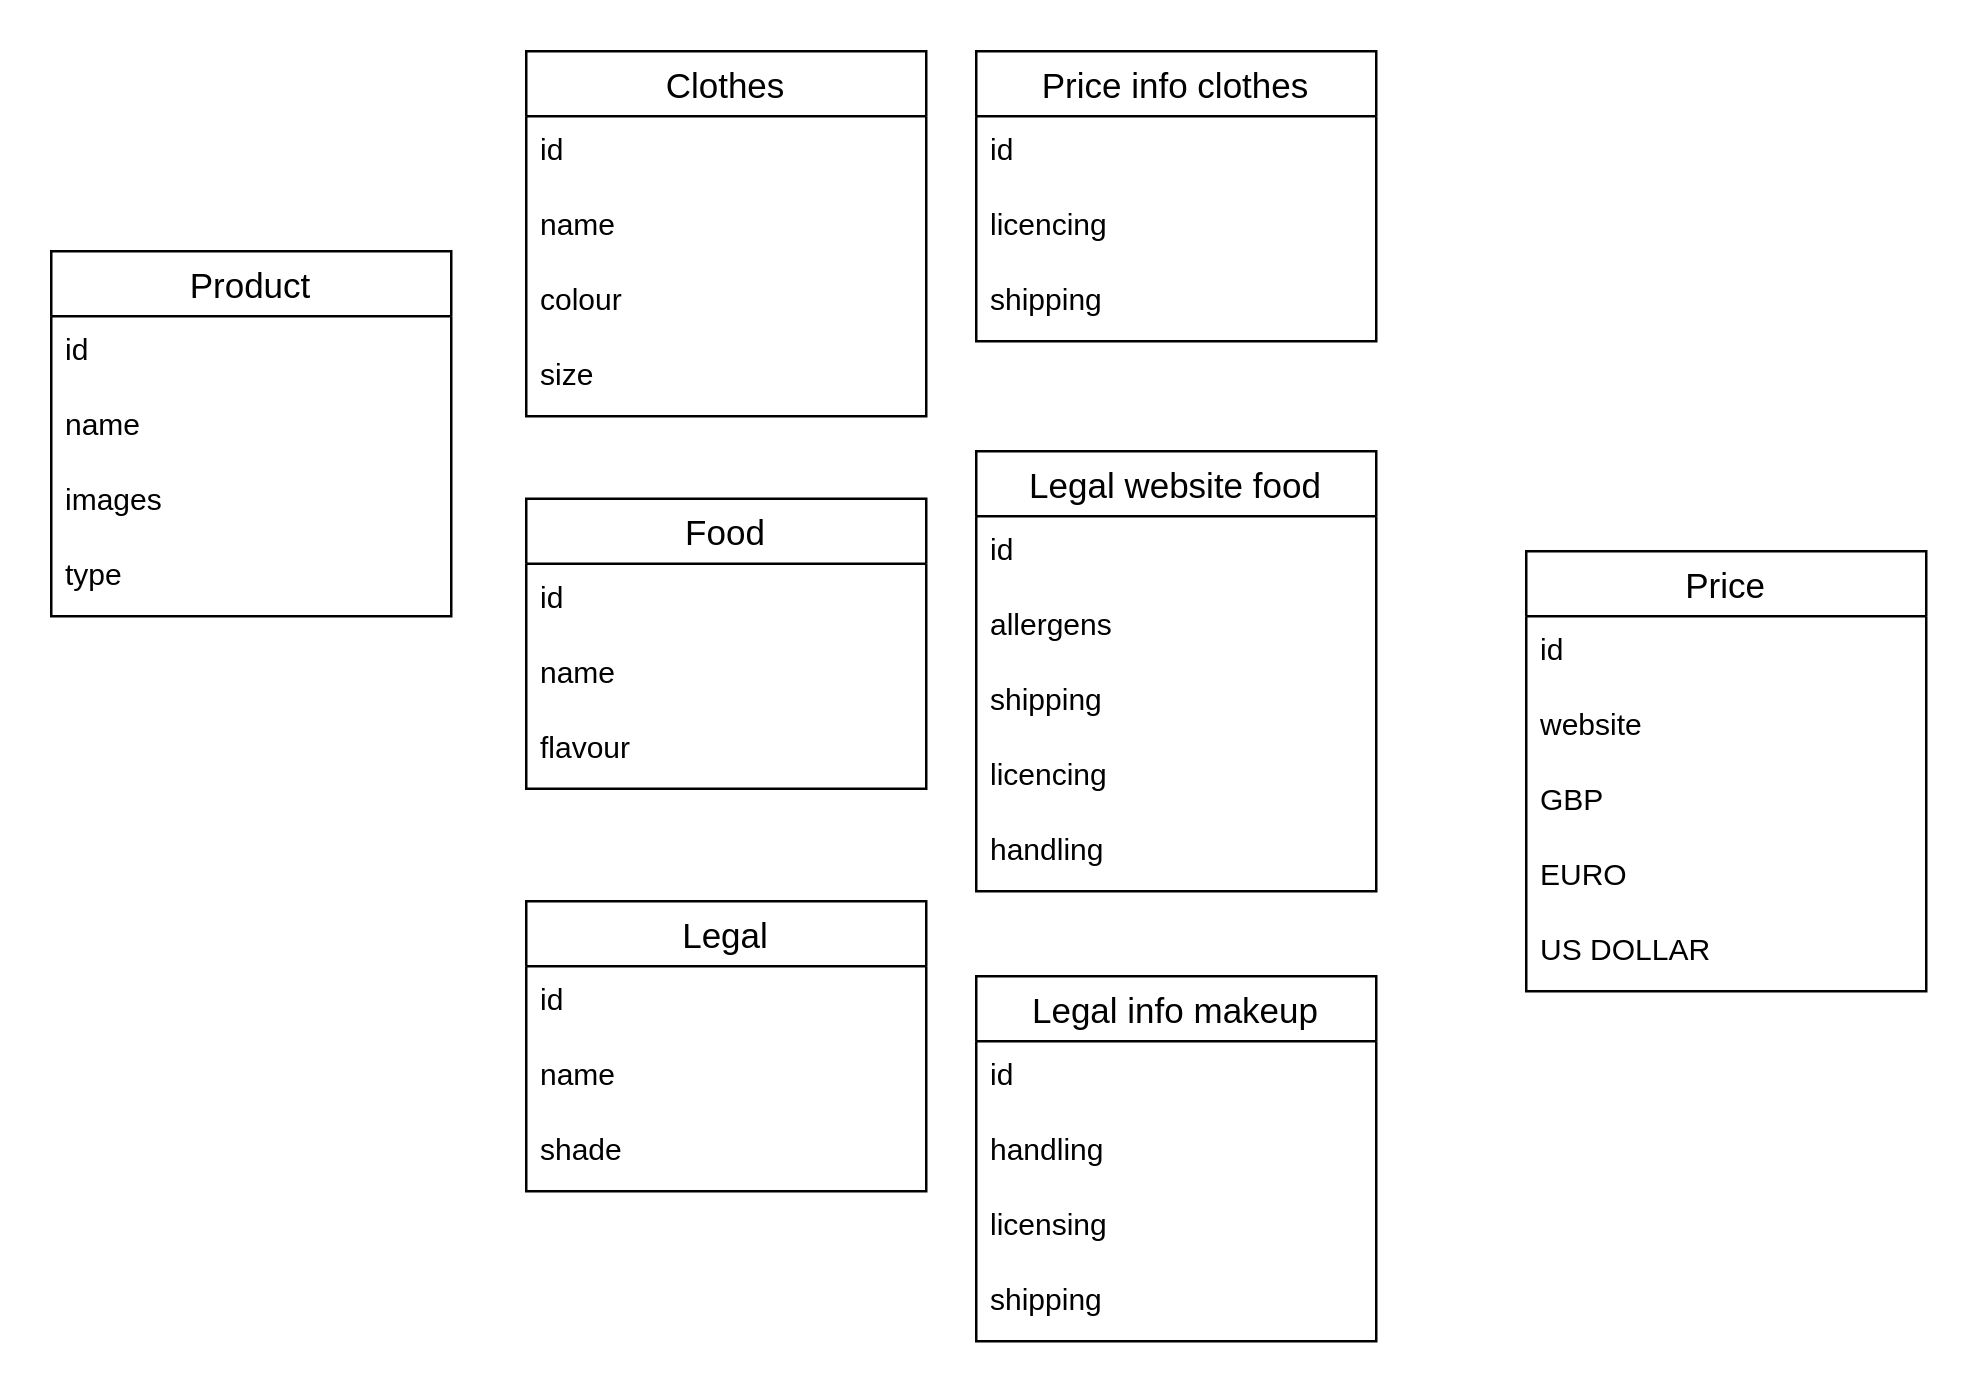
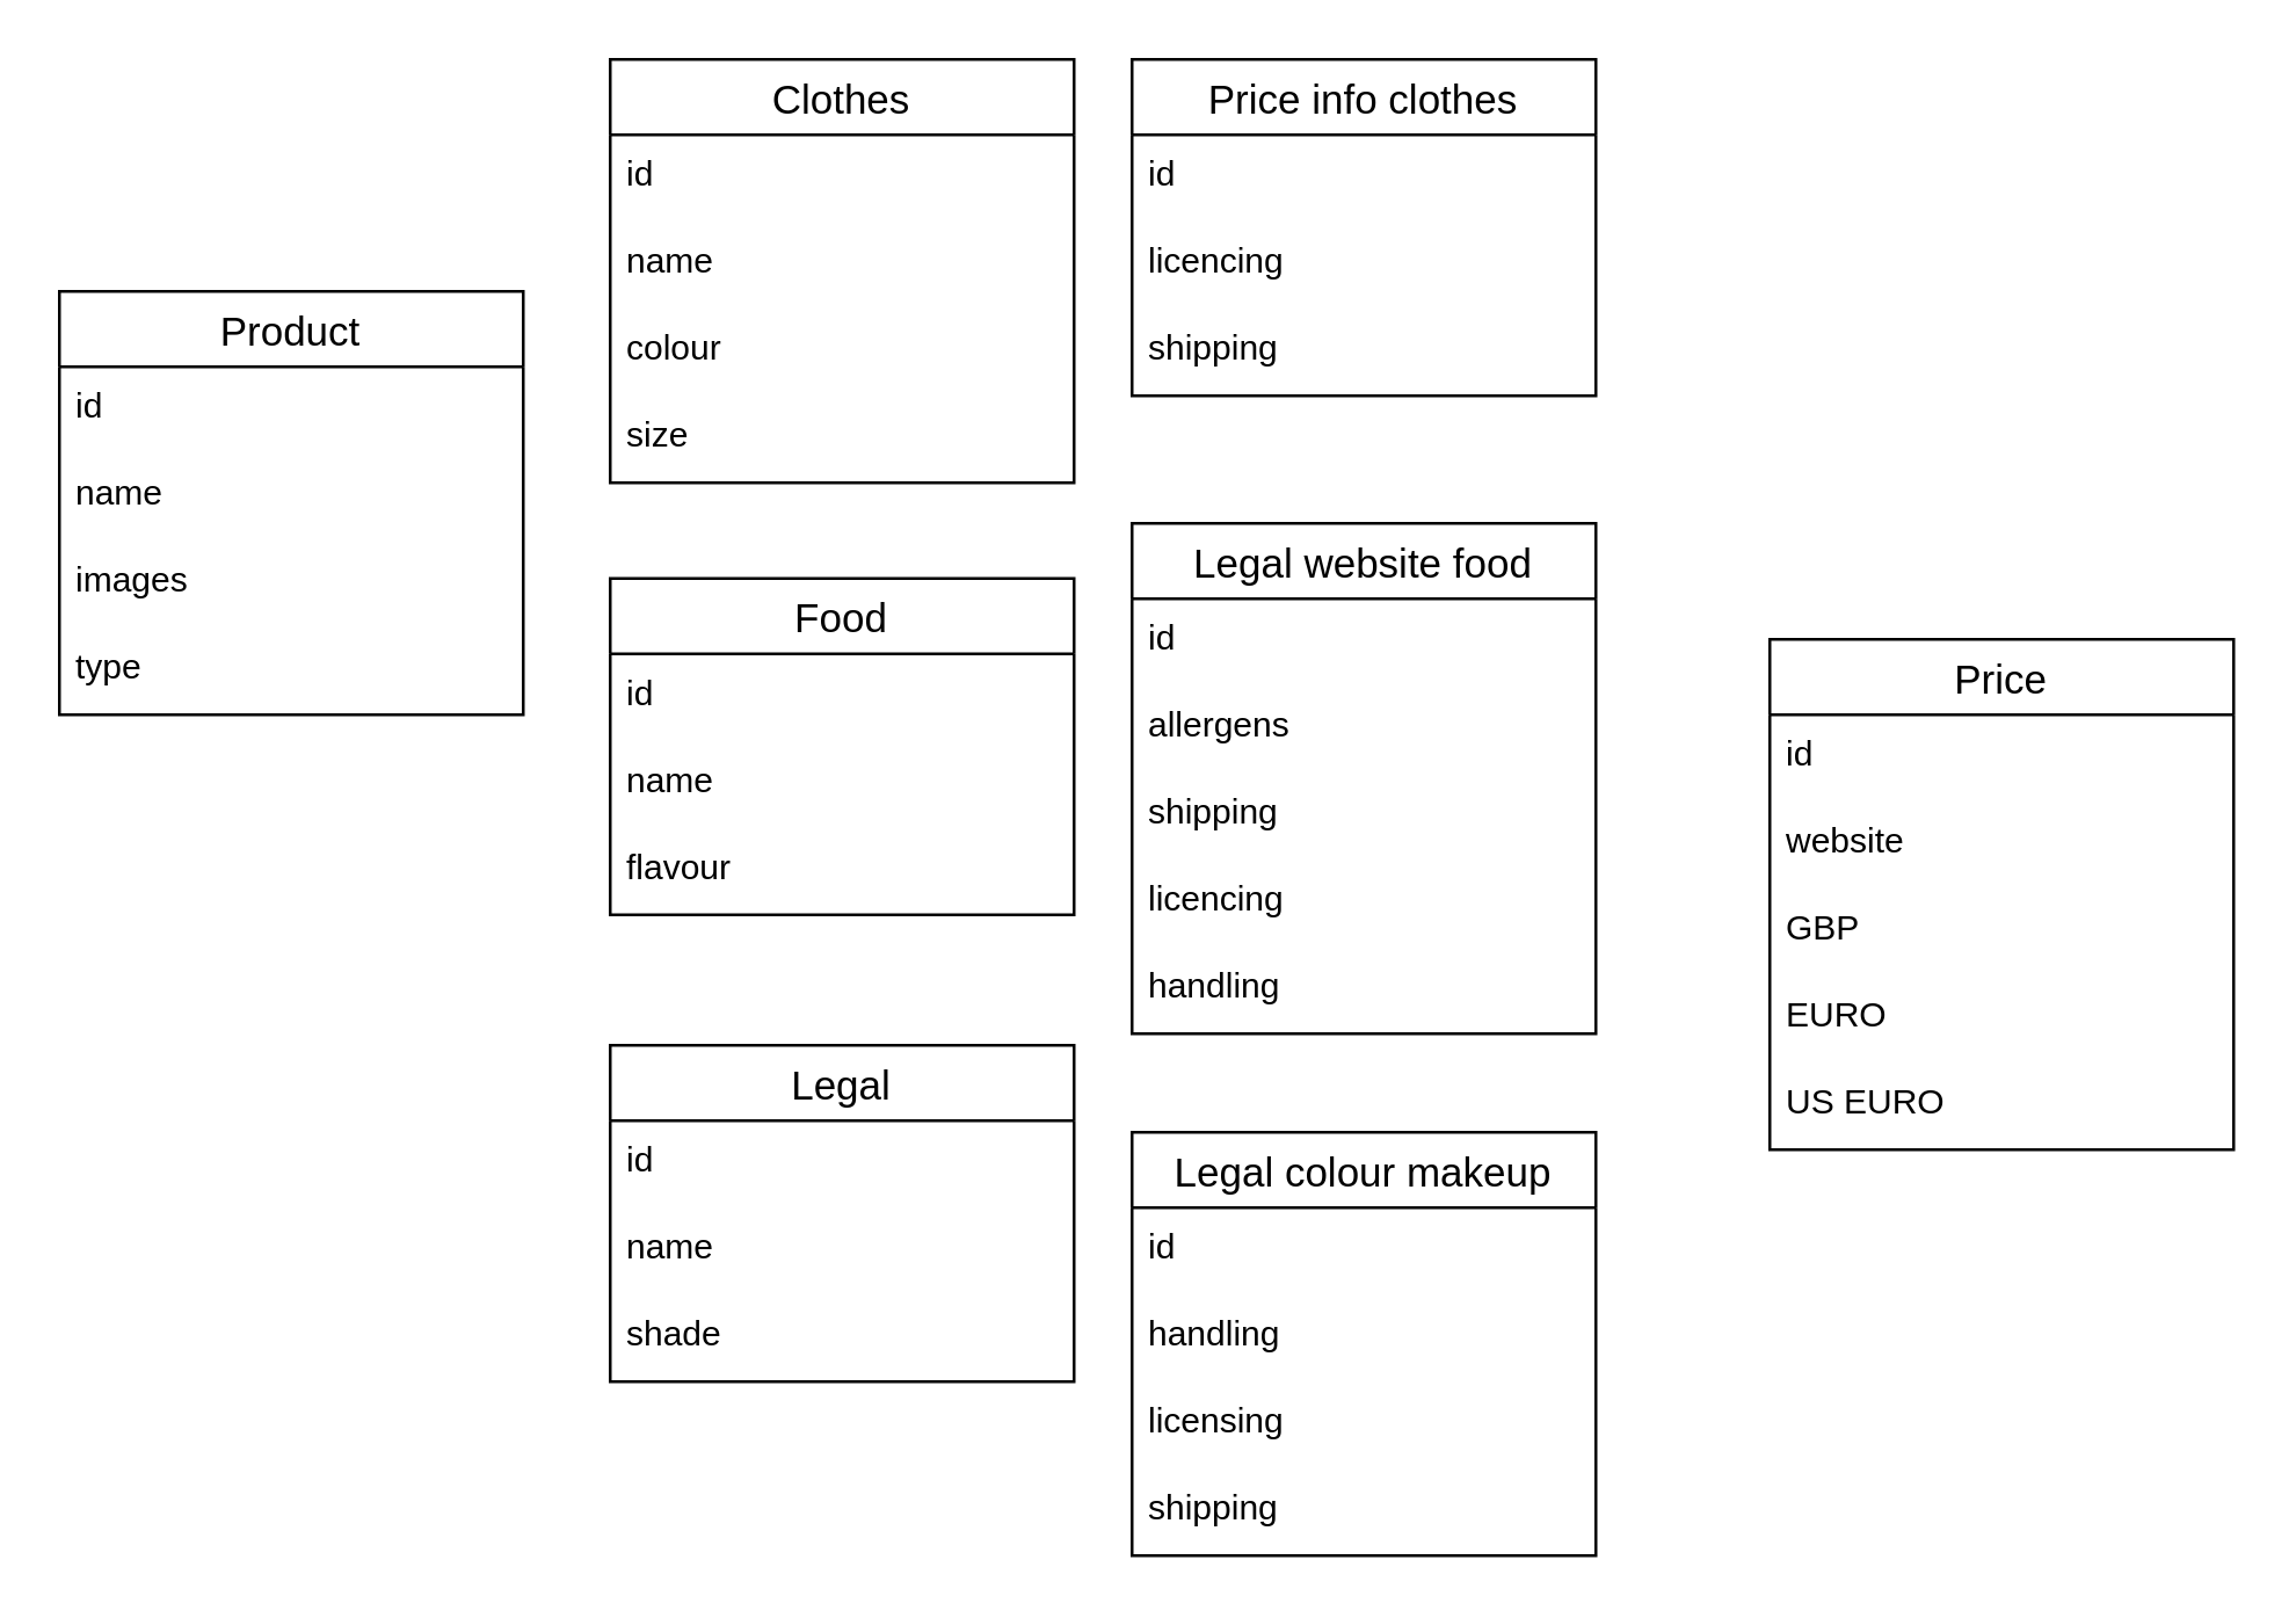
- <mxCell id="40" value="US DOLLAR" style="text;strokeColor=none;fillColor=none;spacingLeft=4;spacingRight=4;overflow=hidden;rotatable=0;points=[[0,0.5],[1,0.5]];portConstraint=eastwest;fontSize=12;" vertex="1" parent="35"><mxGeometry y="146" width="160" height="30" as="geometry" /></mxCell>
+ <mxCell id="40" value="US EURO" style="text;strokeColor=none;fillColor=none;spacingLeft=4;spacingRight=4;overflow=hidden;rotatable=0;points=[[0,0.5],[1,0.5]];portConstraint=eastwest;fontSize=12;" vertex="1" parent="35"><mxGeometry y="146" width="160" height="30" as="geometry" /></mxCell>
- <mxCell id="30" value="Legal info makeup" style="swimlane;fontStyle=0;childLayout=stackLayout;horizontal=1;startSize=26;horizontalStack=0;resizeParent=1;resizeParentMax=0;resizeLast=0;collapsible=1;marginBottom=0;align=center;fontSize=14;" vertex="1" parent="1"><mxGeometry x="390" y="390" width="160" height="146" as="geometry" /></mxCell>
+ <mxCell id="30" value="Legal colour makeup" style="swimlane;fontStyle=0;childLayout=stackLayout;horizontal=1;startSize=26;horizontalStack=0;resizeParent=1;resizeParentMax=0;resizeLast=0;collapsible=1;marginBottom=0;align=center;fontSize=14;" vertex="1" parent="1"><mxGeometry x="390" y="390" width="160" height="146" as="geometry" /></mxCell>
